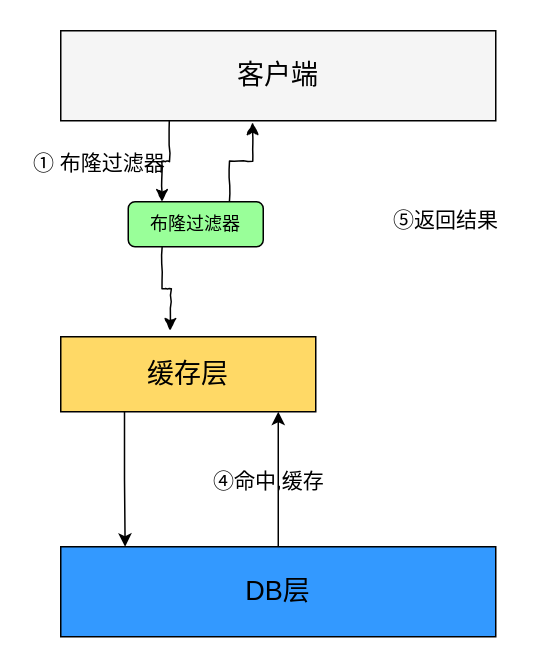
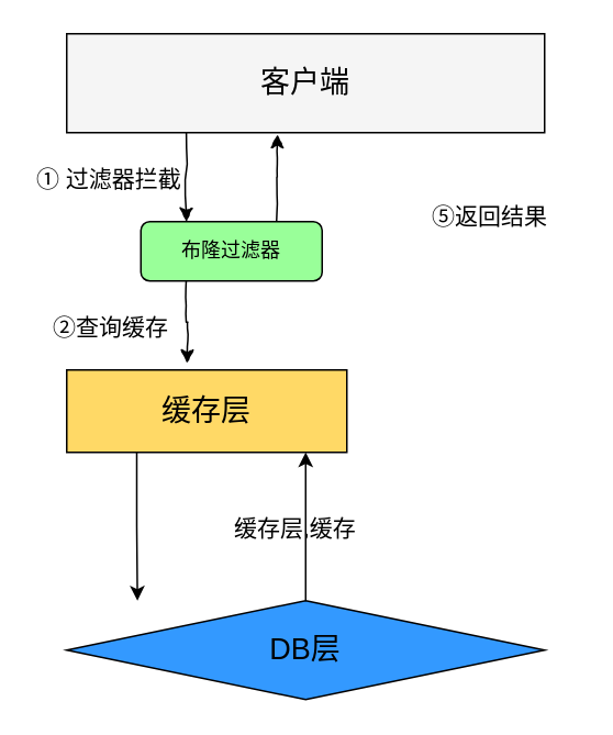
- <mxCell id="14" value="&lt;span style=&quot;font-size: 14px&quot;&gt;①&amp;nbsp;布隆过滤器&lt;/span&gt;" style="text;html=1;resizable=0;points=[];autosize=1;align=left;verticalAlign=top;spacingTop=-4;" parent="1" vertex="1"><mxGeometry x="20" y="97" width="100" height="20" as="geometry" /></mxCell>
+ <mxCell id="14" value="&lt;span style=&quot;font-size: 14px&quot;&gt;①&amp;nbsp;过滤器拦截&lt;/span&gt;" style="text;html=1;resizable=0;points=[];autosize=1;align=left;verticalAlign=top;spacingTop=-4;" parent="1" vertex="1"><mxGeometry x="20" y="97" width="100" height="20" as="geometry" /></mxCell>
- <mxCell id="10" value="&lt;font style=&quot;font-size: 14px&quot;&gt;⑤返回结果&lt;/font&gt;" style="text;html=1;resizable=0;points=[];autosize=1;align=left;verticalAlign=top;spacingTop=-4;" parent="1" vertex="1"><mxGeometry x="260" y="135" width="90" height="20" as="geometry" /></mxCell>
+ <mxCell id="10" value="&lt;font style=&quot;font-size: 14px&quot;&gt;⑤返回结果&lt;/font&gt;" style="text;html=1;resizable=0;points=[];autosize=1;align=left;verticalAlign=top;spacingTop=-4;" parent="1" vertex="1"><mxGeometry x="260" y="120" width="90" height="20" as="geometry" /></mxCell>
- <mxCell id="13" value="布隆过滤器" style="rounded=1;whiteSpace=wrap;html=1;fillColor=#99FF99;" parent="1" vertex="1"><mxGeometry x="85" y="134" width="90" height="30" as="geometry" /></mxCell>
+ <mxCell id="13" value="布隆过滤器" style="rounded=1;whiteSpace=wrap;html=1;fillColor=#99FF99;" parent="1" vertex="1"><mxGeometry x="85" y="134" width="110" height="36" as="geometry" /></mxCell>
+ <mxCell id="6" value="&lt;font style=&quot;font-size: 14px&quot;&gt;②查询缓存&lt;/font&gt;" style="text;html=1;resizable=0;points=[];autosize=1;align=left;verticalAlign=top;spacingTop=-4;" parent="1" vertex="1"><mxGeometry x="30" y="187" width="90" height="20" as="geometry" /></mxCell>
- <mxCell id="9" value="&lt;span style=&quot;font-size: 14px&quot;&gt;④命中,缓存&lt;/span&gt;" style="text;html=1;resizable=0;points=[];autosize=1;align=left;verticalAlign=top;spacingTop=-4;" parent="1" vertex="1"><mxGeometry x="140" y="309" width="90" height="20" as="geometry" /></mxCell>
+ <mxCell id="9" value="&lt;span style=&quot;font-size: 14px&quot;&gt;缓存层,缓存&lt;/span&gt;" style="text;html=1;resizable=0;points=[];autosize=1;align=left;verticalAlign=top;spacingTop=-4;" parent="1" vertex="1"><mxGeometry x="140" y="309" width="90" height="20" as="geometry" /></mxCell>
- <mxCell id="8" value="&lt;span style=&quot;font-size: 18px&quot;&gt;DB层&lt;/span&gt;" style="rounded=0;whiteSpace=wrap;html=1;fillColor=#3399FF;" parent="1" vertex="1"><mxGeometry x="40" y="364" width="290" height="60" as="geometry" /></mxCell>
+ <mxCell id="8" value="&lt;span style=&quot;font-size: 18px&quot;&gt;DB层&lt;/span&gt;" style="rhombus;whiteSpace=wrap;html=1;fillColor=#3399FF;" parent="1" vertex="1"><mxGeometry x="40" y="364" width="290" height="60" as="geometry" /></mxCell>
